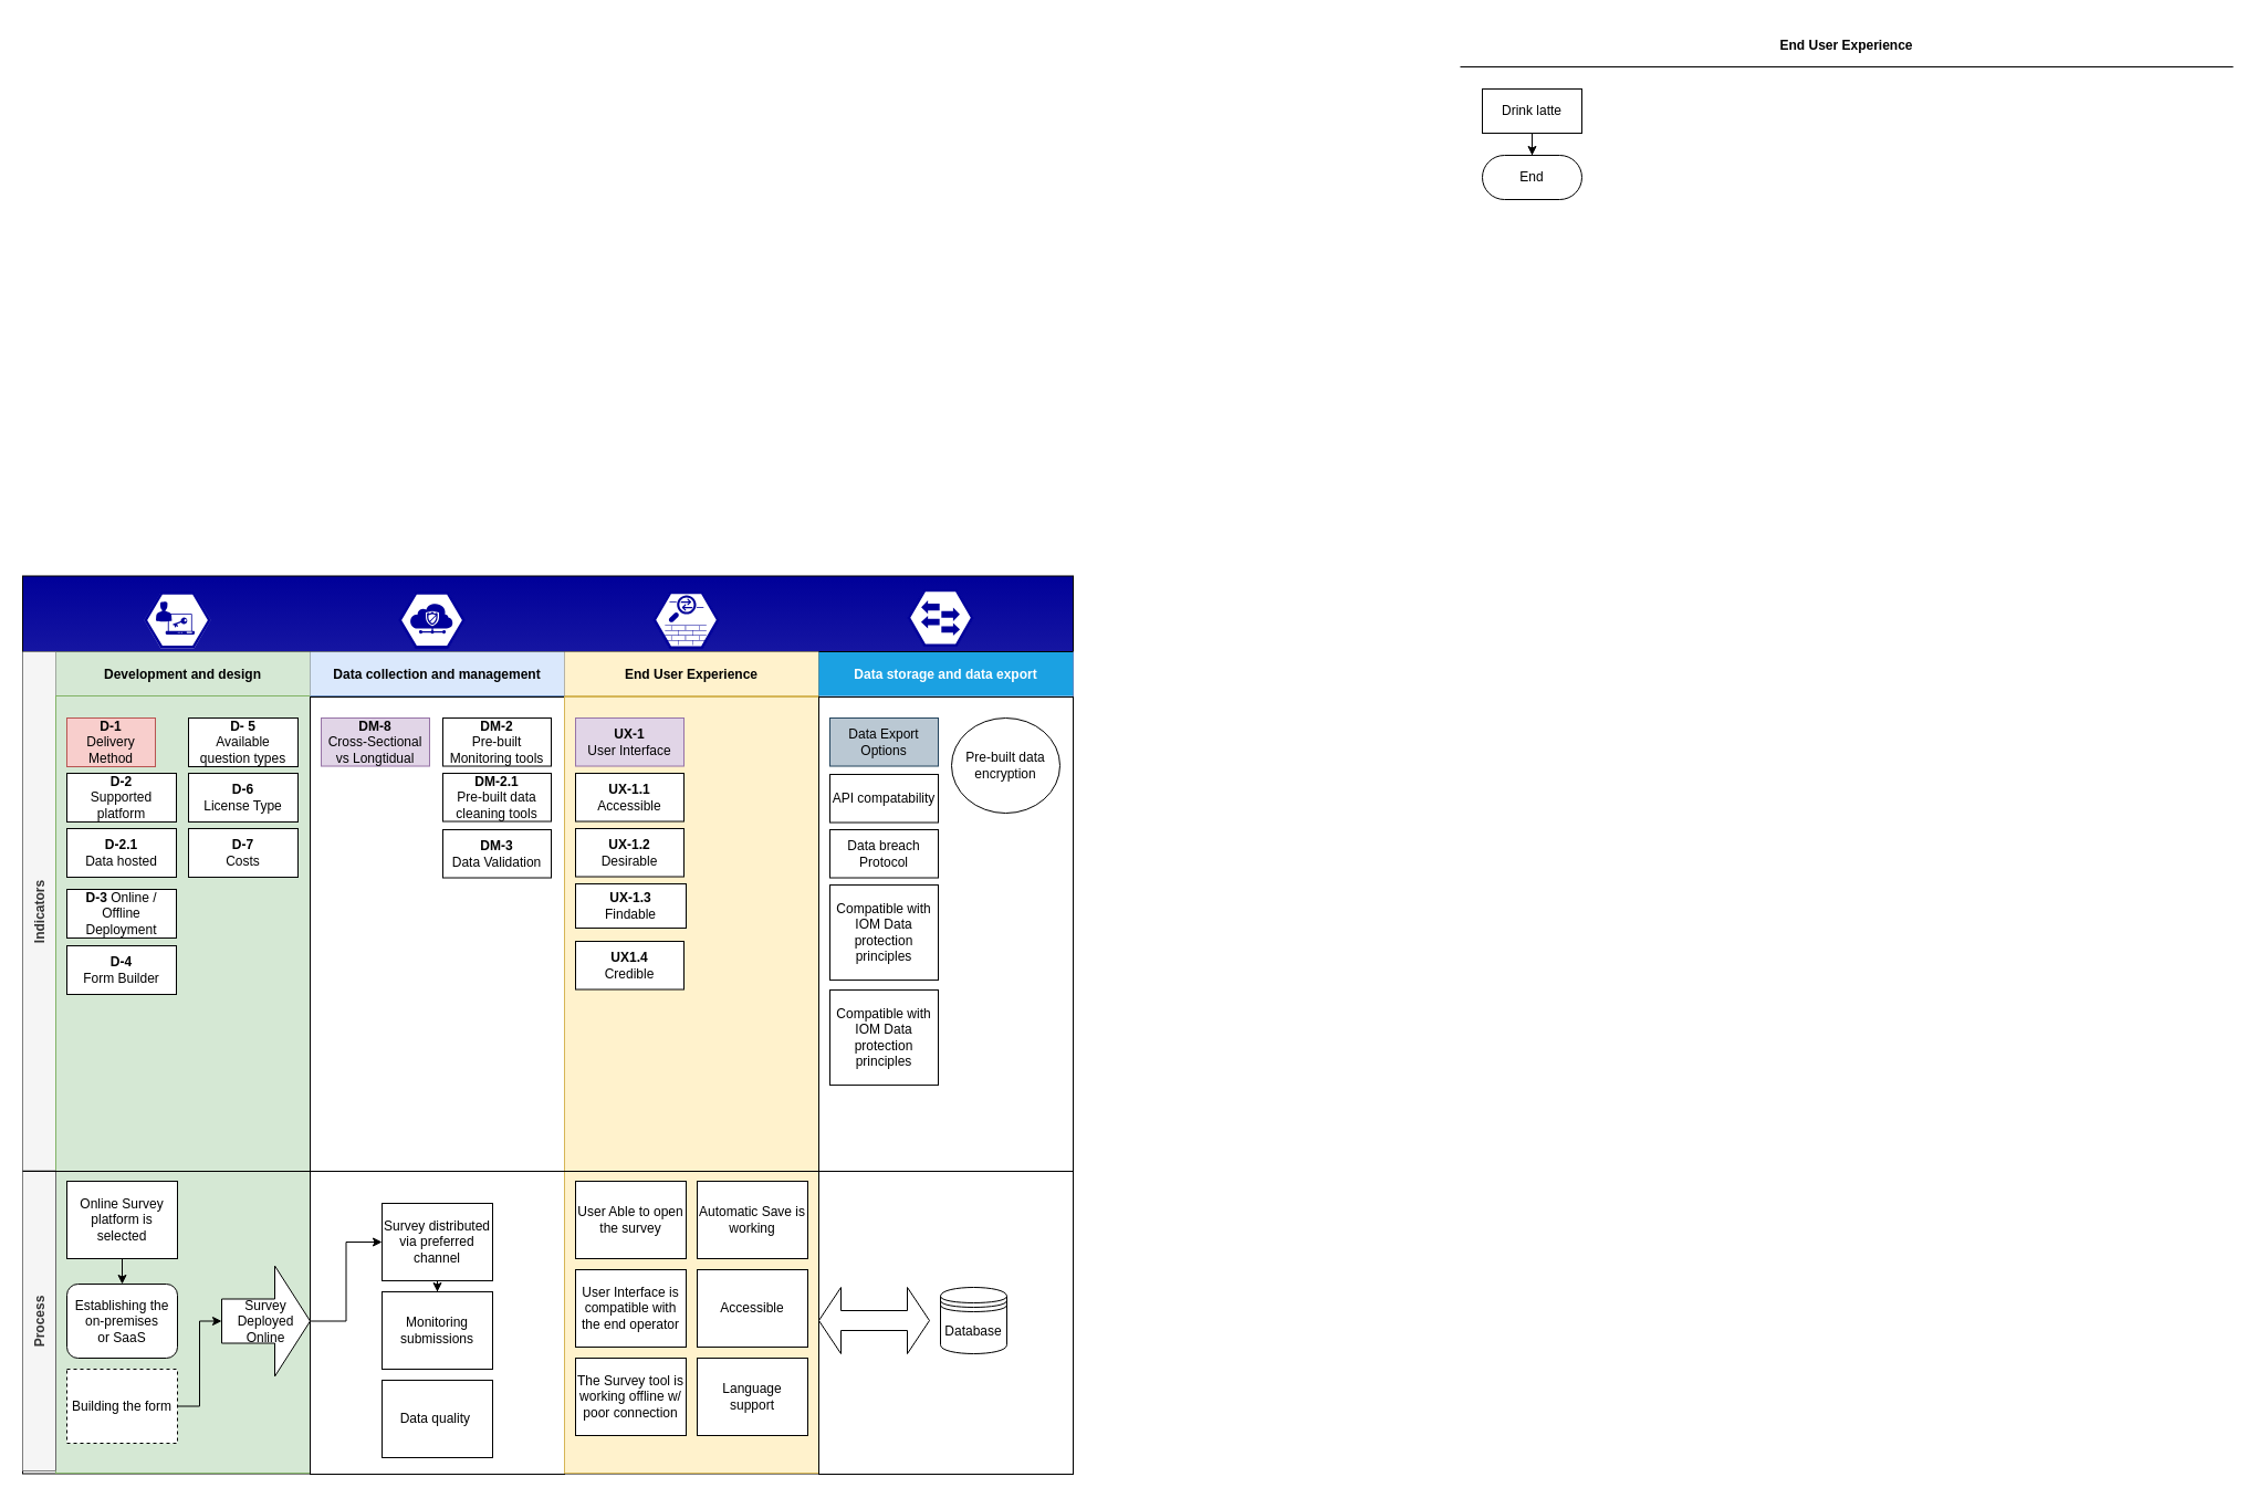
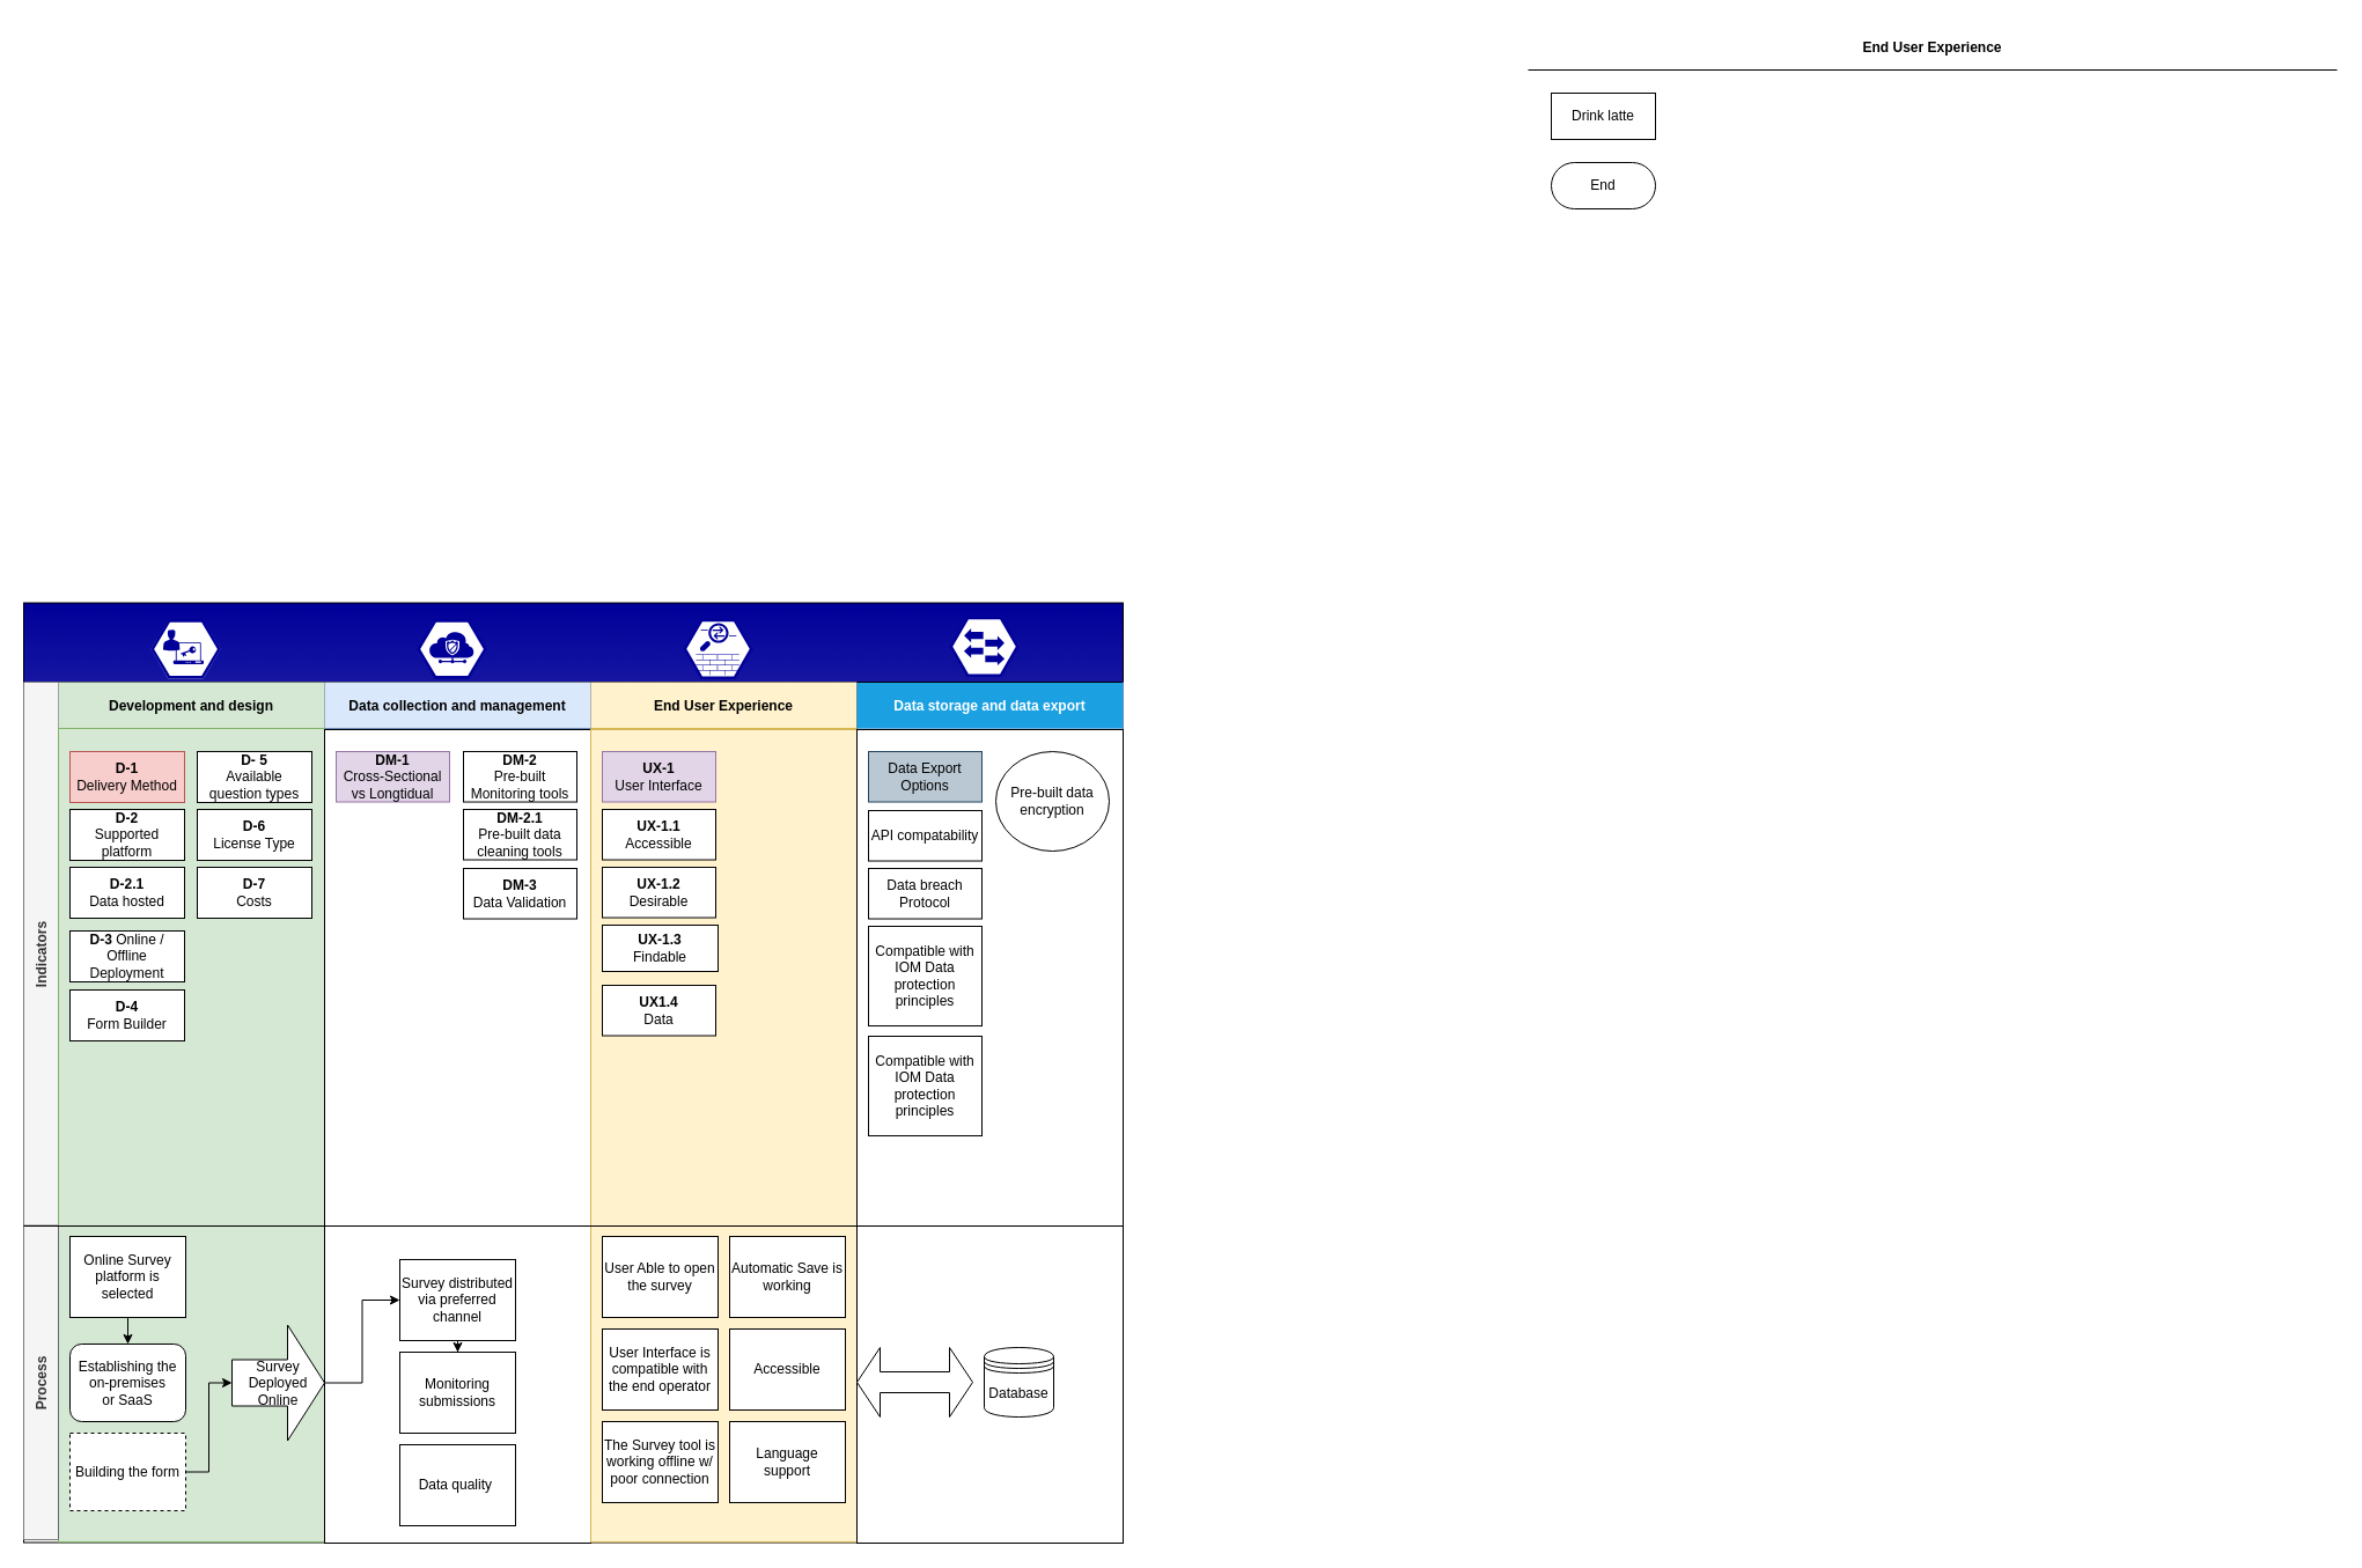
- <mxCell id="4" style="edgeStyle=orthogonalEdgeStyle;rounded=0;orthogonalLoop=1;jettySize=auto;html=1;" edge="1" parent="3" source="5" target="6"><mxGeometry relative="1" as="geometry" /></mxCell>
- <mxCell id="20" value="&lt;b&gt;D-1 &lt;/b&gt;&lt;br&gt;Delivery Method" style="rounded=0;whiteSpace=wrap;html=1;aspect=fixed;fillColor=#f8cecc;strokeColor=#b85450;" parent="18" vertex="1"><mxGeometry x="10" y="60" width="80" height="44" as="geometry" /></mxCell>
+ <mxCell id="20" value="&lt;b&gt;D-1 &lt;/b&gt;&lt;br&gt;Delivery Method" style="rounded=0;whiteSpace=wrap;html=1;aspect=fixed;fillColor=#f8cecc;strokeColor=#b85450;" parent="18" vertex="1"><mxGeometry x="10" y="60" width="99" height="44" as="geometry" /></mxCell>
- <mxCell id="30" value="&lt;b&gt;DM-8&lt;/b&gt;&lt;br&gt;Cross-Sectional vs Longtidual" style="rounded=0;whiteSpace=wrap;html=1;fillColor=#e1d5e7;strokeColor=#9673a6;aspect=fixed;" vertex="1" parent="28"><mxGeometry x="10" y="60" width="98" height="43.52" as="geometry" /></mxCell>
+ <mxCell id="30" value="&lt;b&gt;DM-1&lt;/b&gt;&lt;br&gt;Cross-Sectional vs Longtidual" style="rounded=0;whiteSpace=wrap;html=1;fillColor=#e1d5e7;strokeColor=#9673a6;aspect=fixed;" vertex="1" parent="28"><mxGeometry x="10" y="60" width="98" height="43.52" as="geometry" /></mxCell>
- <mxCell id="40" value="&lt;b&gt;UX1.4&lt;br&gt;&lt;/b&gt;Credible" style="rounded=0;whiteSpace=wrap;html=1;aspect=fixed;" vertex="1" parent="34"><mxGeometry x="10" y="262" width="98" height="43.52" as="geometry" /></mxCell>
+ <mxCell id="40" value="&lt;b&gt;UX1.4&lt;br&gt;&lt;/b&gt;Data" style="rounded=0;whiteSpace=wrap;html=1;aspect=fixed;" vertex="1" parent="34"><mxGeometry x="10" y="262" width="98" height="43.52" as="geometry" /></mxCell>
